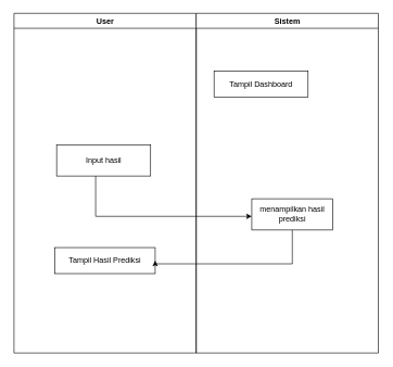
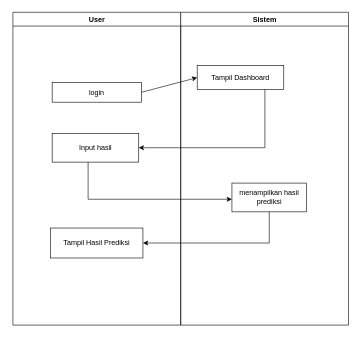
+ <mxCell id="9" value="" style="endArrow=classic;html=1;rounded=0;entryX=0;entryY=0.5;entryDx=0;entryDy=0;exitX=1;exitY=0.5;exitDx=0;exitDy=0;" parent="1" source="3" target="7" edge="1"><mxGeometry width="50" height="50" relative="1" as="geometry"><mxPoint x="216" y="192" as="sourcePoint" /><mxPoint x="266" y="142" as="targetPoint" /></mxGeometry></mxCell>
+ <mxCell id="3" value="login" style="" parent="2" vertex="1"><mxGeometry x="65.5" y="117" width="149" height="33" as="geometry" /></mxCell>
+ <mxCell id="10" style="edgeStyle=orthogonalEdgeStyle;rounded=0;orthogonalLoop=1;jettySize=auto;html=1;" parent="1" source="7" target="4" edge="1"><mxGeometry relative="1" as="geometry"><Array as="points"><mxPoint x="441" y="246" /></Array></mxGeometry></mxCell>
- <mxCell id="5" value="Tampil Hasil Prediksi" style="rounded=0;whiteSpace=wrap;html=1;" parent="2" vertex="1"><mxGeometry x="62.5" y="360" width="154.5" height="40" as="geometry" /></mxCell>
+ <mxCell id="5" value="Tampil Hasil Prediksi" style="rounded=0;whiteSpace=wrap;html=1;" parent="2" vertex="1"><mxGeometry x="62.5" y="360" width="154.5" height="50" as="geometry" /></mxCell>
